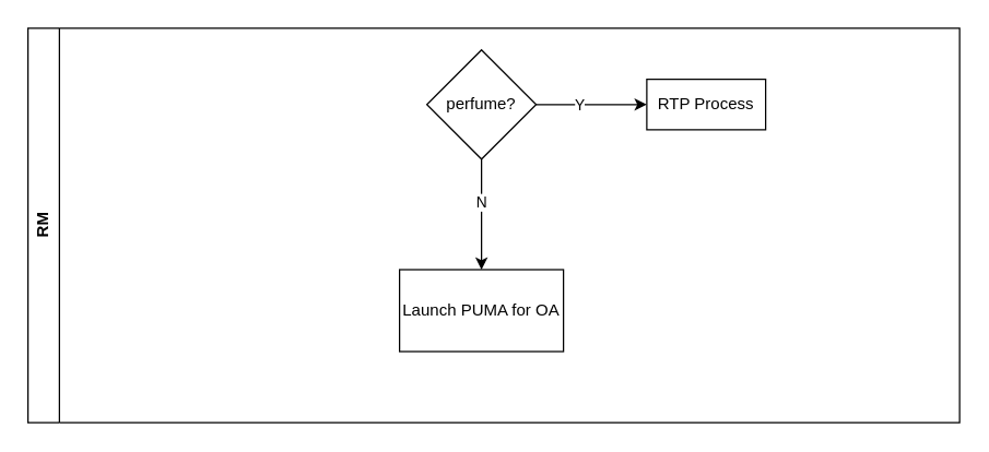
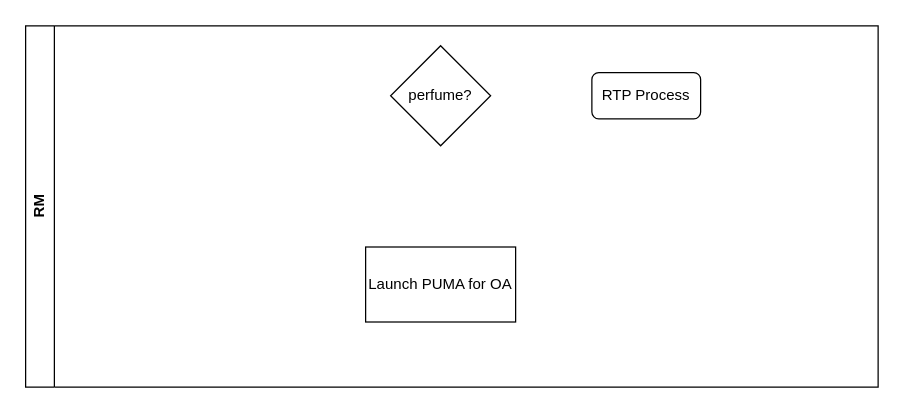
- <mxCell id="7" value="" style="edgeStyle=orthogonalEdgeStyle;rounded=0;orthogonalLoop=1;jettySize=auto;html=1;" edge="1" parent="2" source="5" target="6"><mxGeometry relative="1" as="geometry" /></mxCell>
- <mxCell id="8" value="Y" style="edgeLabel;html=1;align=center;verticalAlign=middle;resizable=0;points=[];" vertex="1" connectable="0" parent="7"><mxGeometry x="-0.246" relative="1" as="geometry"><mxPoint as="offset" /></mxGeometry></mxCell>
- <mxCell id="6" value="RTP Process" style="whiteSpace=wrap;html=1;rounded=0;" vertex="1" parent="2"><mxGeometry x="453" y="37.5" width="87" height="37" as="geometry" /></mxCell>
+ <mxCell id="6" value="RTP Process" style="whiteSpace=wrap;html=1;rounded=1;" vertex="1" parent="2"><mxGeometry x="453" y="37.5" width="87" height="37" as="geometry" /></mxCell>
- <mxCell id="3" value="" style="edgeStyle=orthogonalEdgeStyle;rounded=0;orthogonalLoop=1;jettySize=auto;html=1;entryX=0.5;entryY=0;entryDx=0;entryDy=0;" edge="1" parent="2" source="5" target="9"><mxGeometry relative="1" as="geometry"><mxPoint x="332" y="147" as="targetPoint" /></mxGeometry></mxCell>
- <mxCell id="4" value="N" style="edgeLabel;html=1;align=center;verticalAlign=middle;resizable=0;points=[];" vertex="1" connectable="0" parent="3"><mxGeometry x="-0.226" y="-1" relative="1" as="geometry"><mxPoint as="offset" /></mxGeometry></mxCell>
